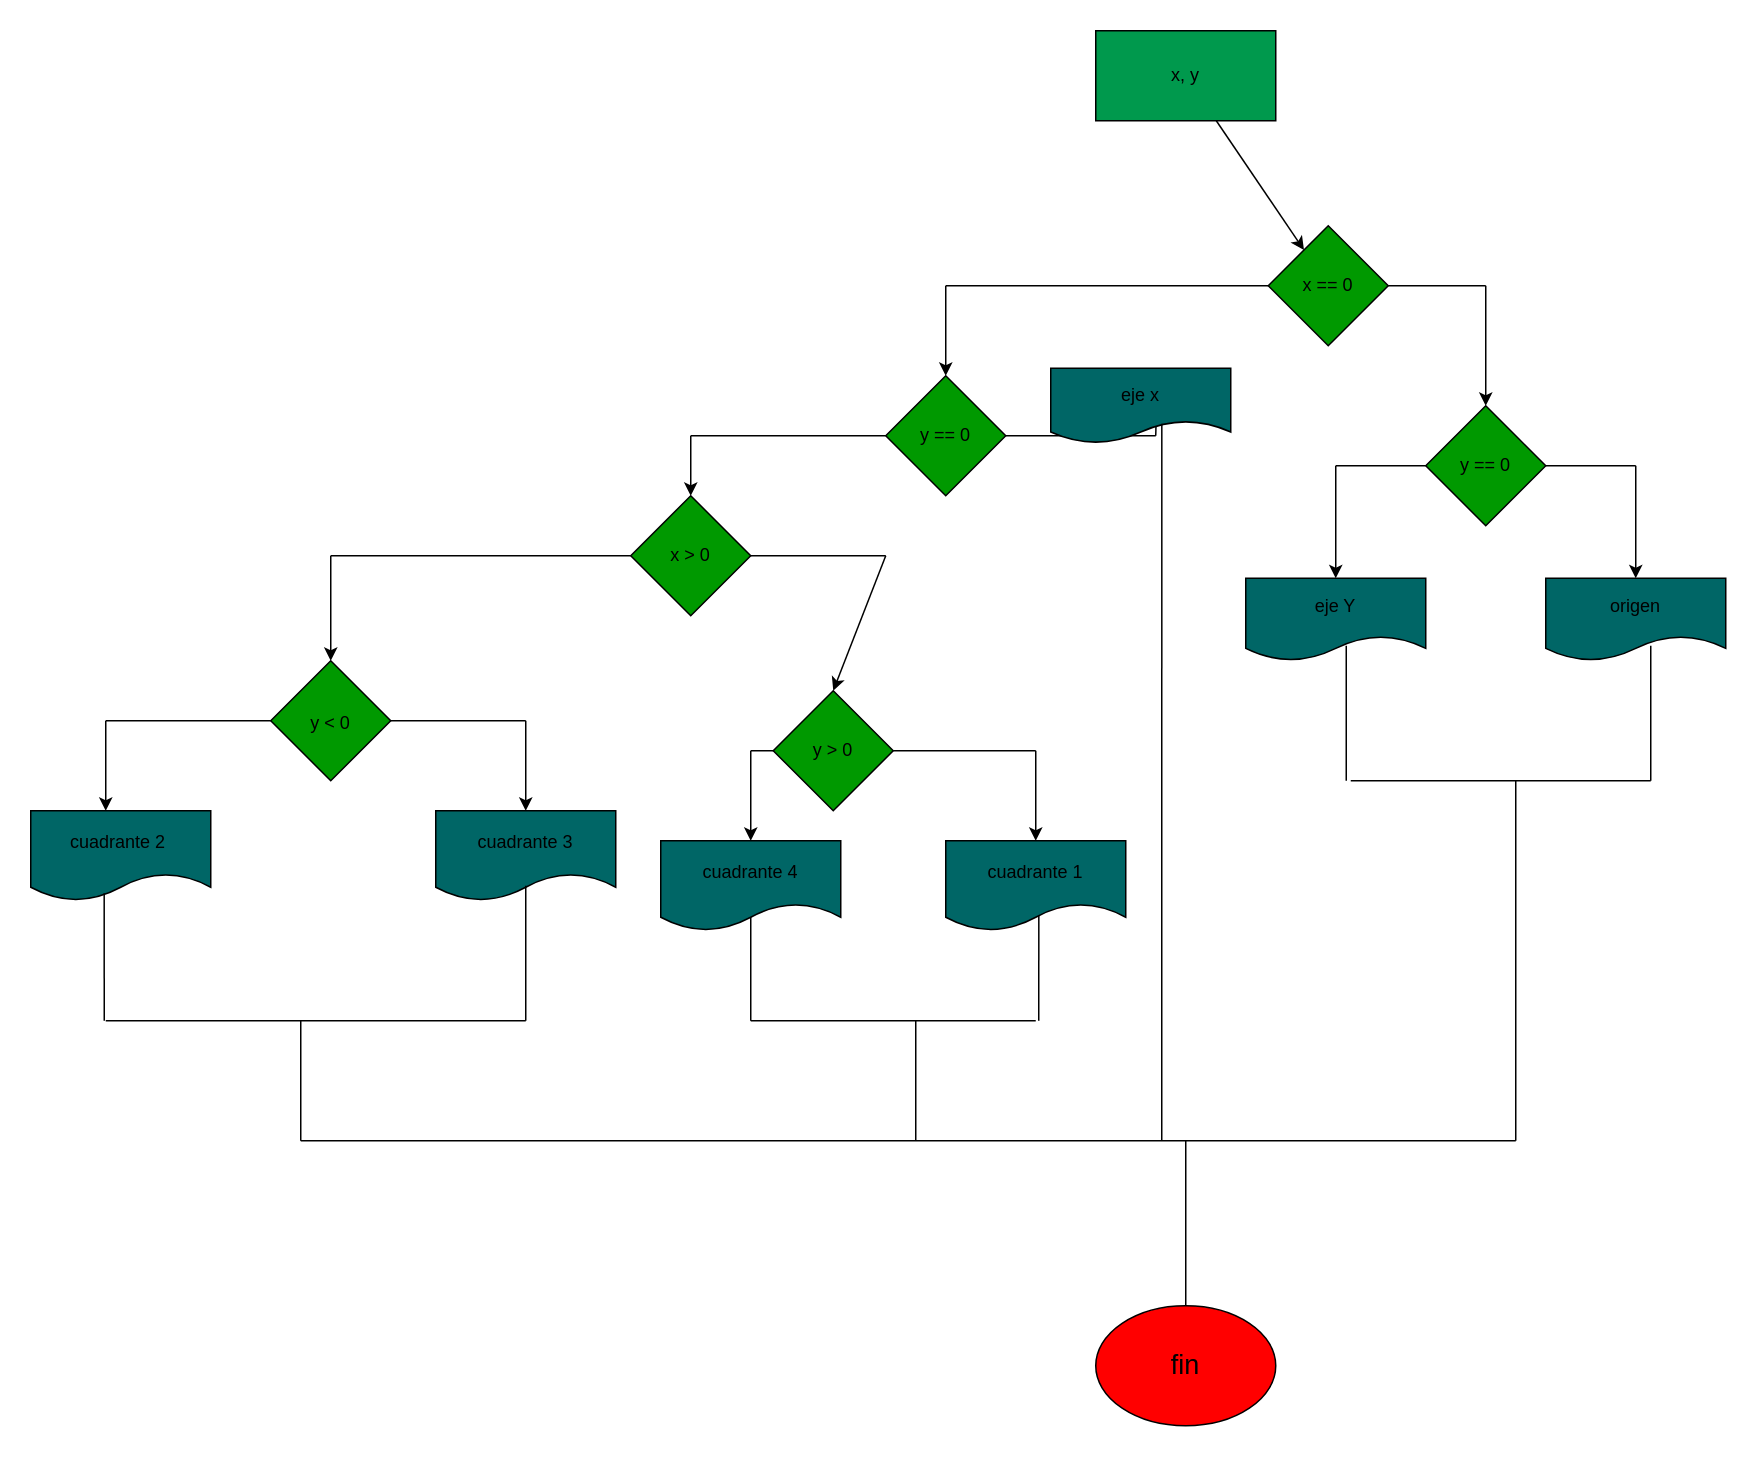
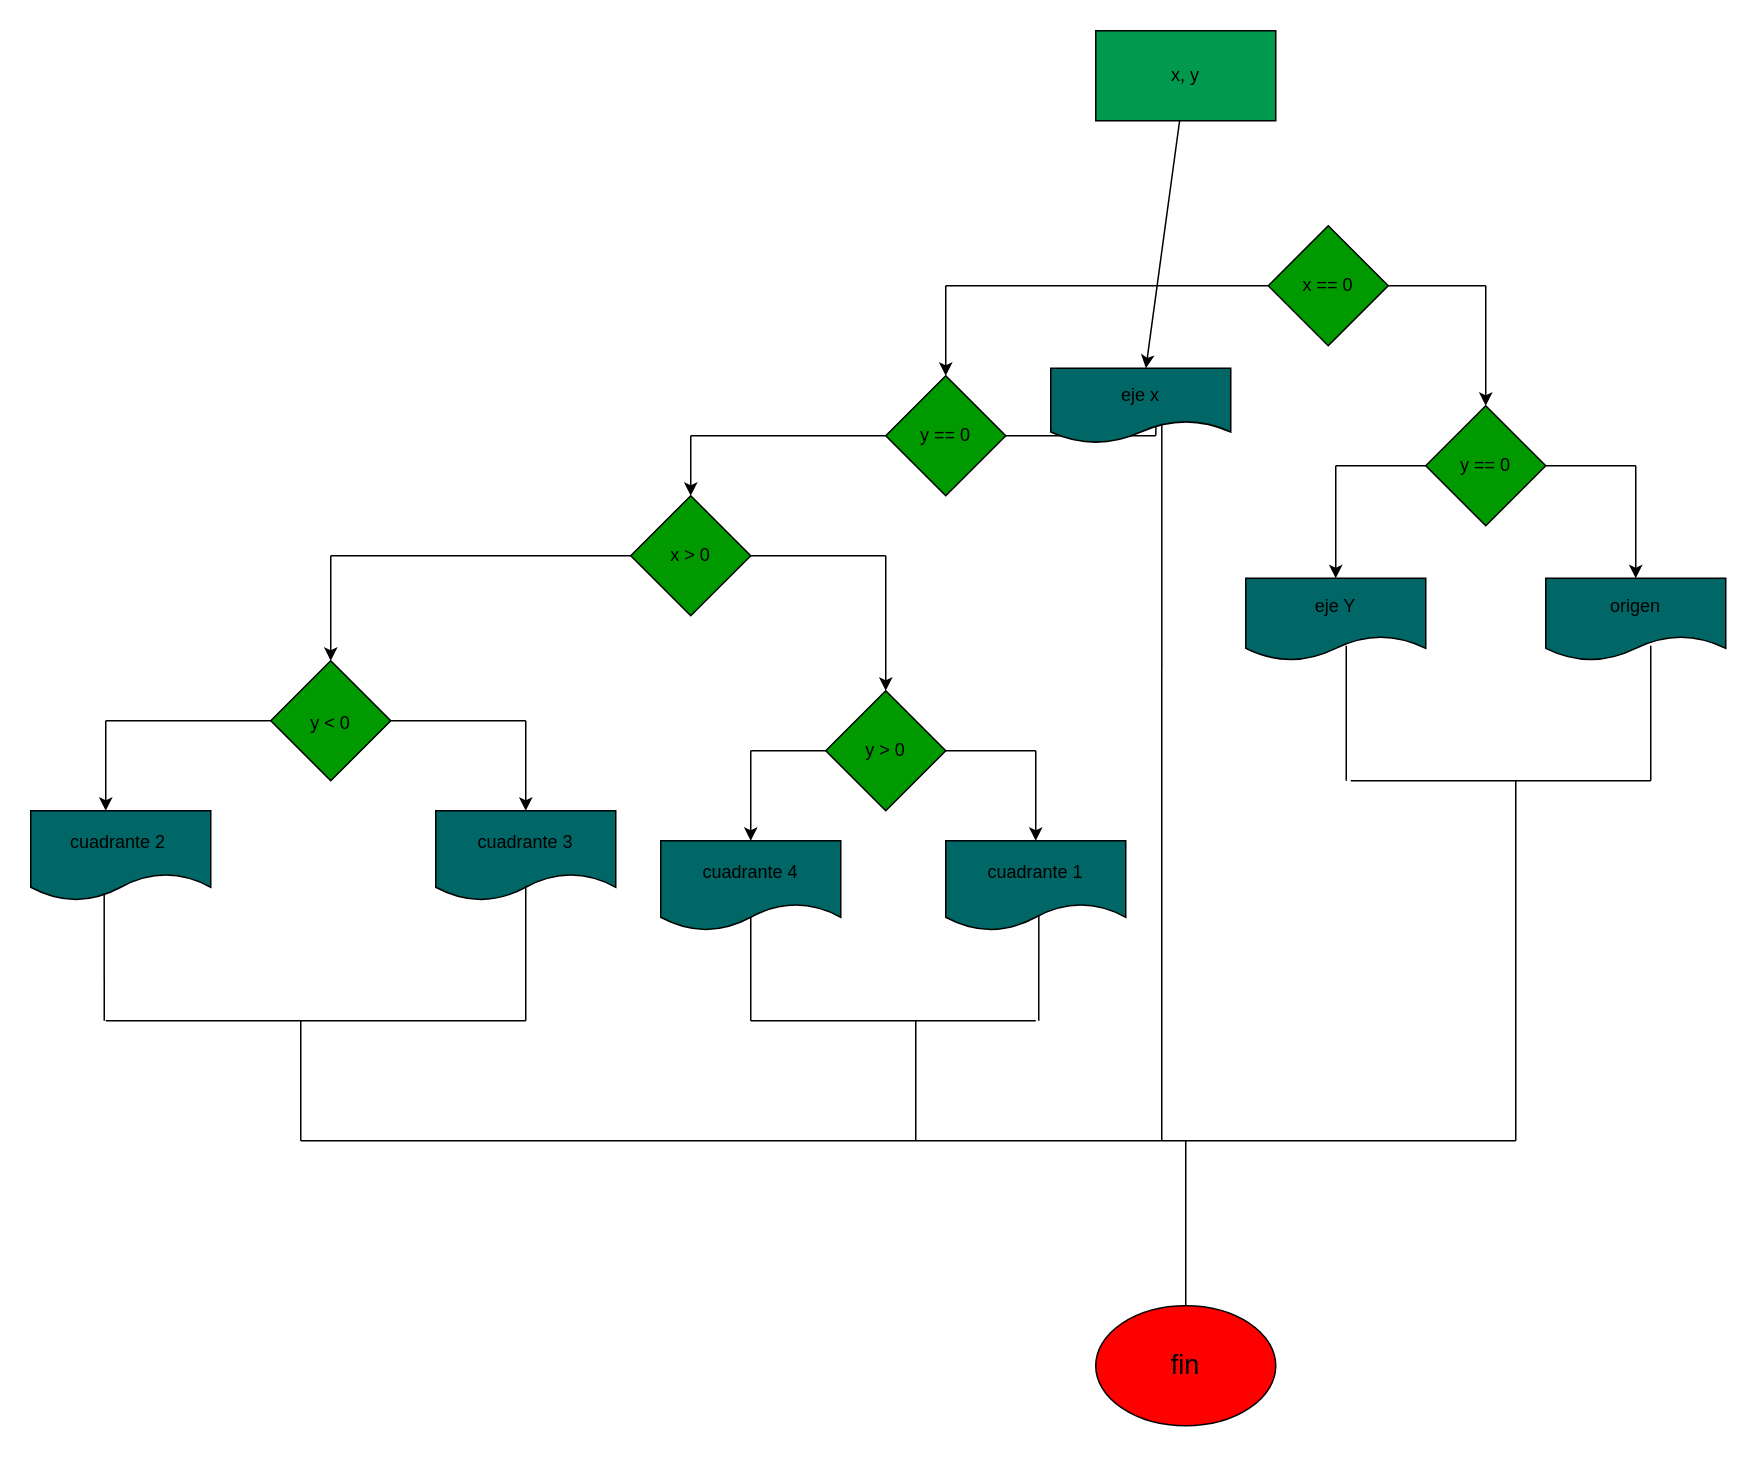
- <mxCell id="2" value="" style="edgeStyle=none;html=1;" parent="1" source="3" target="4" edge="1"><mxGeometry relative="1" as="geometry" /></mxCell>
+ <mxCell id="2" value="" style="edgeStyle=none;html=1;" parent="1" source="3" target="19" edge="1"><mxGeometry relative="1" as="geometry" /></mxCell>
- <mxCell id="25" value="y &amp;gt; 0" style="rhombus;whiteSpace=wrap;html=1;fillColor=#009900;" parent="1" vertex="1"><mxGeometry x="515" y="460" width="80" height="80" as="geometry" /></mxCell>
+ <mxCell id="25" value="y &amp;gt; 0" style="rhombus;whiteSpace=wrap;html=1;fillColor=#009900;" parent="1" vertex="1"><mxGeometry x="550" y="460" width="80" height="80" as="geometry" /></mxCell>
